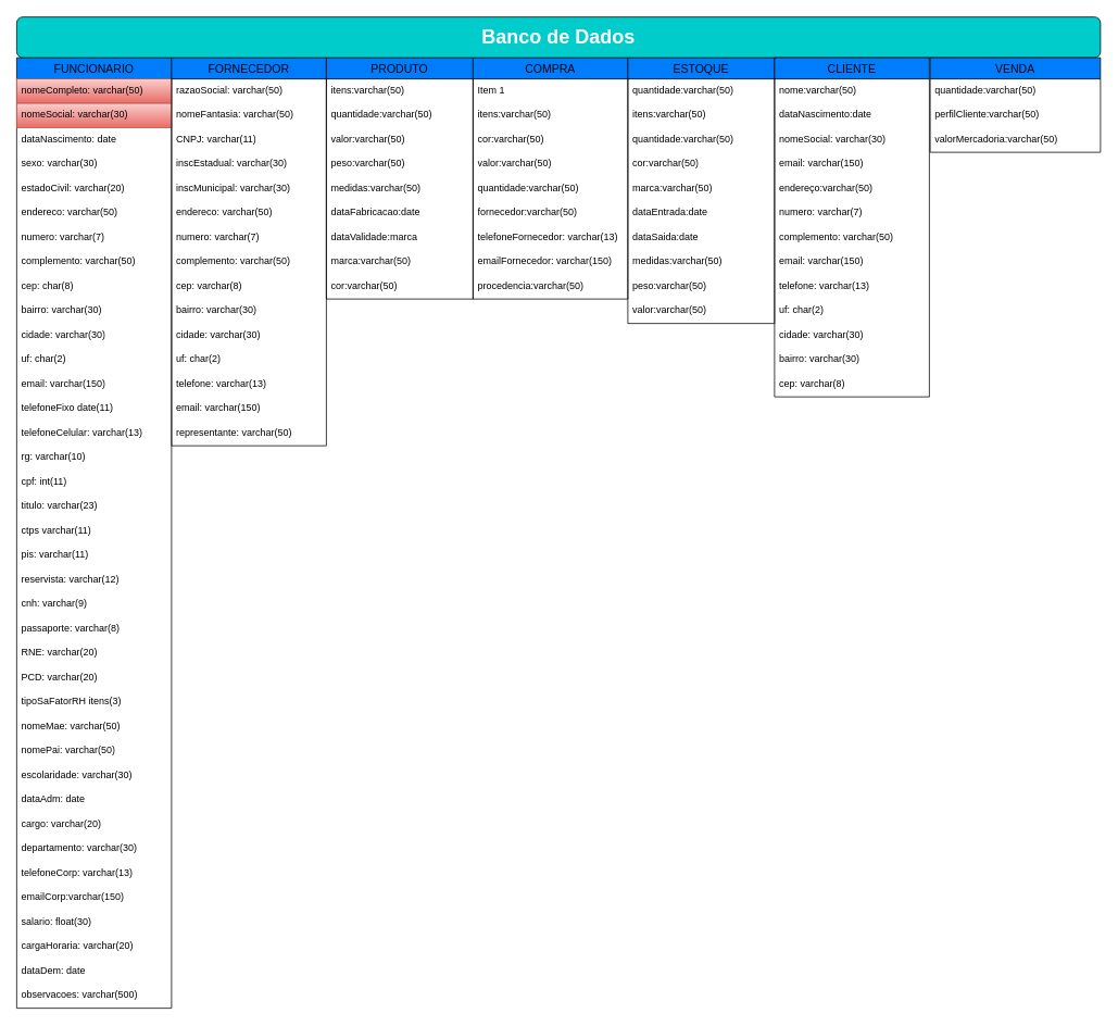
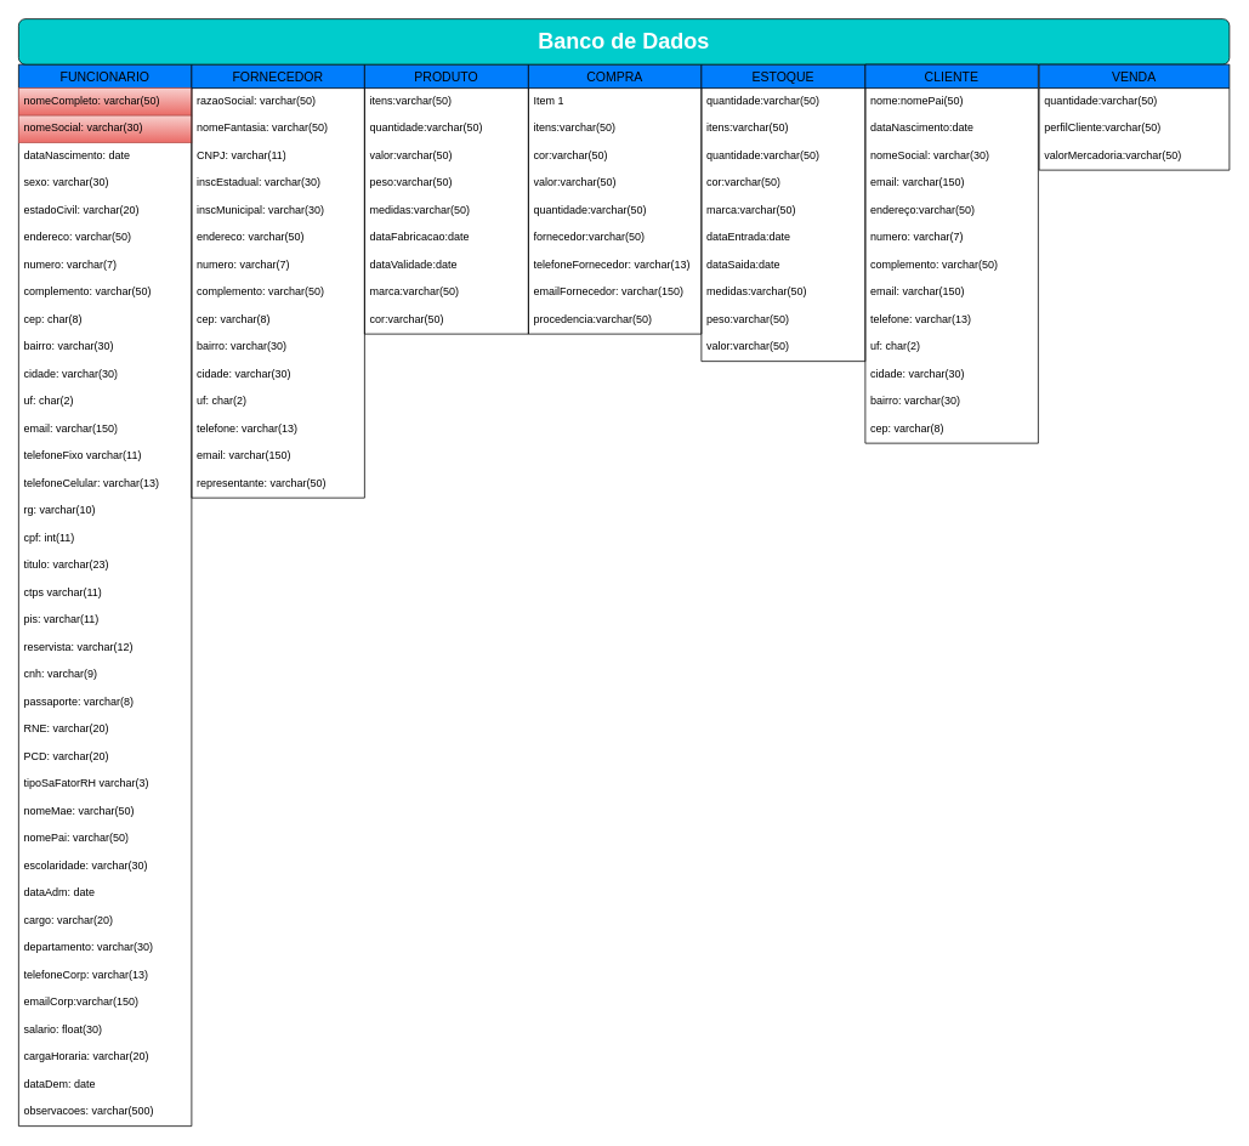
- <mxCell id="90" value="nome:varchar(50)" style="text;strokeColor=none;fillColor=none;spacingLeft=4;spacingRight=4;overflow=hidden;rotatable=0;points=[[0,0.5],[1,0.5]];portConstraint=eastwest;fontSize=12;whiteSpace=wrap;html=1;" parent="89" vertex="1"><mxGeometry y="26" width="190" height="30" as="geometry" /></mxCell>
+ <mxCell id="90" value="nome:nomePai(50)" style="text;strokeColor=none;fillColor=none;spacingLeft=4;spacingRight=4;overflow=hidden;rotatable=0;points=[[0,0.5],[1,0.5]];portConstraint=eastwest;fontSize=12;whiteSpace=wrap;html=1;" parent="89" vertex="1"><mxGeometry y="26" width="190" height="30" as="geometry" /></mxCell>
- <mxCell id="64" value="dataValidade:marca" style="text;strokeColor=none;fillColor=none;spacingLeft=4;spacingRight=4;overflow=hidden;rotatable=0;points=[[0,0.5],[1,0.5]];portConstraint=eastwest;fontSize=12;whiteSpace=wrap;html=1;" parent="57" vertex="1"><mxGeometry y="206" width="180" height="30" as="geometry" /></mxCell>
+ <mxCell id="64" value="dataValidade:date" style="text;strokeColor=none;fillColor=none;spacingLeft=4;spacingRight=4;overflow=hidden;rotatable=0;points=[[0,0.5],[1,0.5]];portConstraint=eastwest;fontSize=12;whiteSpace=wrap;html=1;" parent="57" vertex="1"><mxGeometry y="206" width="180" height="30" as="geometry" /></mxCell>
- <mxCell id="16" value="telefoneFixo date(11)" style="text;strokeColor=none;fillColor=none;spacingLeft=4;spacingRight=4;overflow=hidden;rotatable=0;points=[[0,0.5],[1,0.5]];portConstraint=eastwest;fontSize=12;whiteSpace=wrap;html=1;" parent="2" vertex="1"><mxGeometry y="416" width="190" height="30" as="geometry" /></mxCell>
+ <mxCell id="16" value="telefoneFixo varchar(11)" style="text;strokeColor=none;fillColor=none;spacingLeft=4;spacingRight=4;overflow=hidden;rotatable=0;points=[[0,0.5],[1,0.5]];portConstraint=eastwest;fontSize=12;whiteSpace=wrap;html=1;" parent="2" vertex="1"><mxGeometry y="416" width="190" height="30" as="geometry" /></mxCell>
- <mxCell id="28" value="tipoSaFatorRH itens(3)" style="text;strokeColor=none;fillColor=none;spacingLeft=4;spacingRight=4;overflow=hidden;rotatable=0;points=[[0,0.5],[1,0.5]];portConstraint=eastwest;fontSize=12;whiteSpace=wrap;html=1;" parent="2" vertex="1"><mxGeometry y="776" width="190" height="30" as="geometry" /></mxCell>
+ <mxCell id="28" value="tipoSaFatorRH varchar(3)" style="text;strokeColor=none;fillColor=none;spacingLeft=4;spacingRight=4;overflow=hidden;rotatable=0;points=[[0,0.5],[1,0.5]];portConstraint=eastwest;fontSize=12;whiteSpace=wrap;html=1;" parent="2" vertex="1"><mxGeometry y="776" width="190" height="30" as="geometry" /></mxCell>
